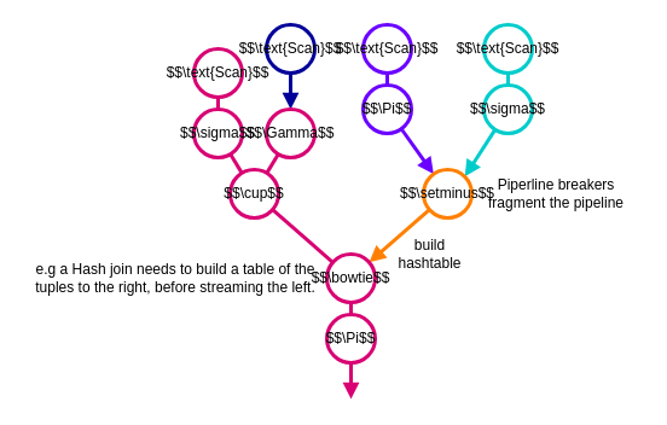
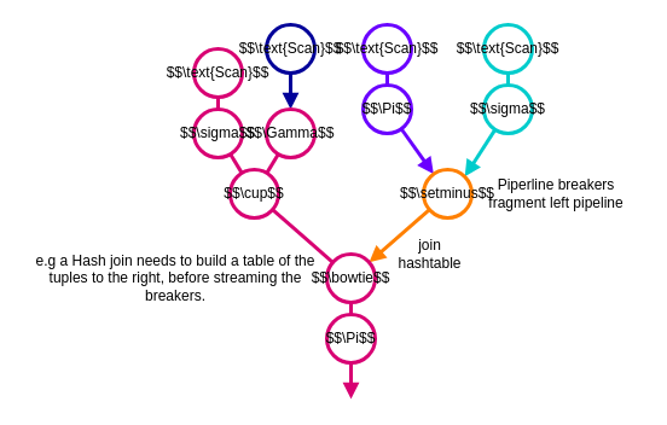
- <mxCell id="28" value="Piperline breakers fragment the pipeline" style="text;html=1;strokeColor=none;fillColor=none;align=center;verticalAlign=middle;whiteSpace=wrap;rounded=0;strokeWidth=1;" vertex="1" parent="1"><mxGeometry x="390" y="140" width="140" height="40" as="geometry" /></mxCell>
+ <mxCell id="28" value="Piperline breakers fragment left pipeline" style="text;html=1;strokeColor=none;fillColor=none;align=center;verticalAlign=middle;whiteSpace=wrap;rounded=0;strokeWidth=1;" vertex="1" parent="1"><mxGeometry x="390" y="140" width="140" height="40" as="geometry" /></mxCell>
- <mxCell id="30" value="build hashtable" style="text;html=1;strokeColor=none;fillColor=none;align=center;verticalAlign=middle;whiteSpace=wrap;rounded=0;strokeWidth=1;" vertex="1" parent="1"><mxGeometry x="323" y="190" width="65" height="40" as="geometry" /></mxCell>
+ <mxCell id="30" value="join hashtable" style="text;html=1;strokeColor=none;fillColor=none;align=center;verticalAlign=middle;whiteSpace=wrap;rounded=0;strokeWidth=1;" vertex="1" parent="1"><mxGeometry x="323" y="190" width="65" height="40" as="geometry" /></mxCell>
- <mxCell id="29" value="e.g a Hash join needs to build a table of the tuples to the right, before streaming the left." style="text;html=1;strokeColor=none;fillColor=none;align=center;verticalAlign=middle;whiteSpace=wrap;rounded=0;strokeWidth=1;" vertex="1" parent="1"><mxGeometry x="20" y="210" width="250" height="40" as="geometry" /></mxCell>
+ <mxCell id="29" value="e.g a Hash join needs to build a table of the tuples to the right, before streaming the breakers." style="text;html=1;strokeColor=none;fillColor=none;align=center;verticalAlign=middle;whiteSpace=wrap;rounded=0;strokeWidth=1;" vertex="1" parent="1"><mxGeometry x="20" y="210" width="250" height="40" as="geometry" /></mxCell>
